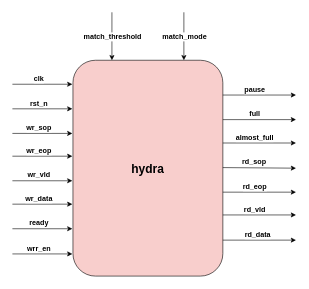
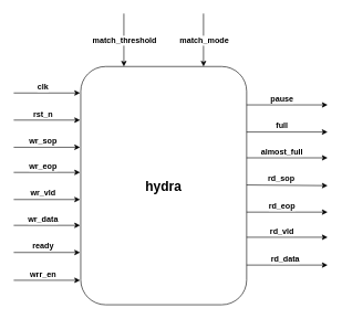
- <mxCell id="2" value="&lt;span style=&quot;font-size: 20px;&quot;&gt;&lt;b&gt;hydra&lt;/b&gt;&lt;/span&gt;" style="rounded=1;whiteSpace=wrap;html=1;fillColor=#f8cecc;" parent="1" vertex="1"><mxGeometry x="121" y="100" width="250" height="360" as="geometry" /></mxCell>
+ <mxCell id="2" value="&lt;span style=&quot;font-size: 20px;&quot;&gt;&lt;b&gt;hydra&lt;/b&gt;&lt;/span&gt;" style="rounded=1;whiteSpace=wrap;html=1;" parent="1" vertex="1"><mxGeometry x="121" y="100" width="250" height="360" as="geometry" /></mxCell>
